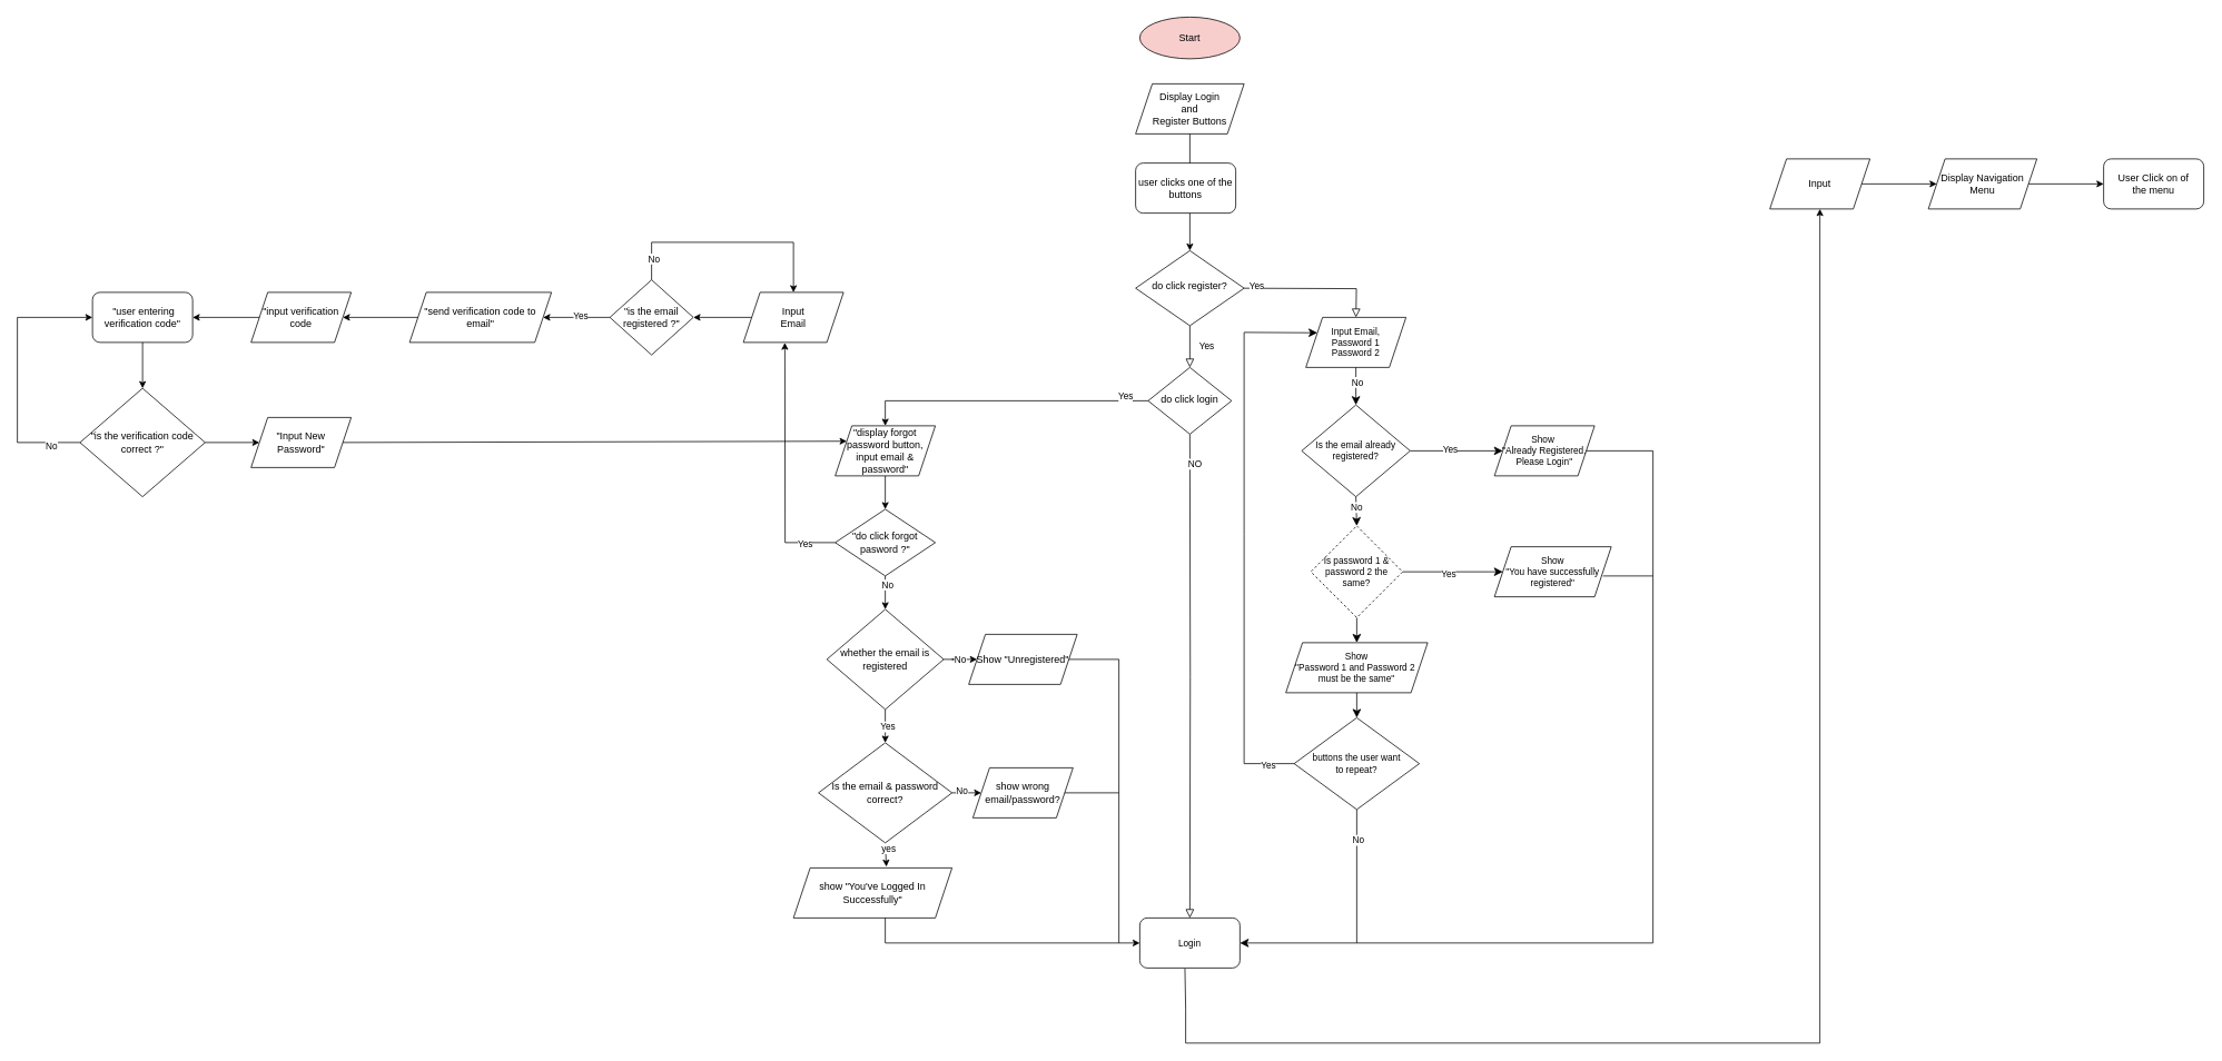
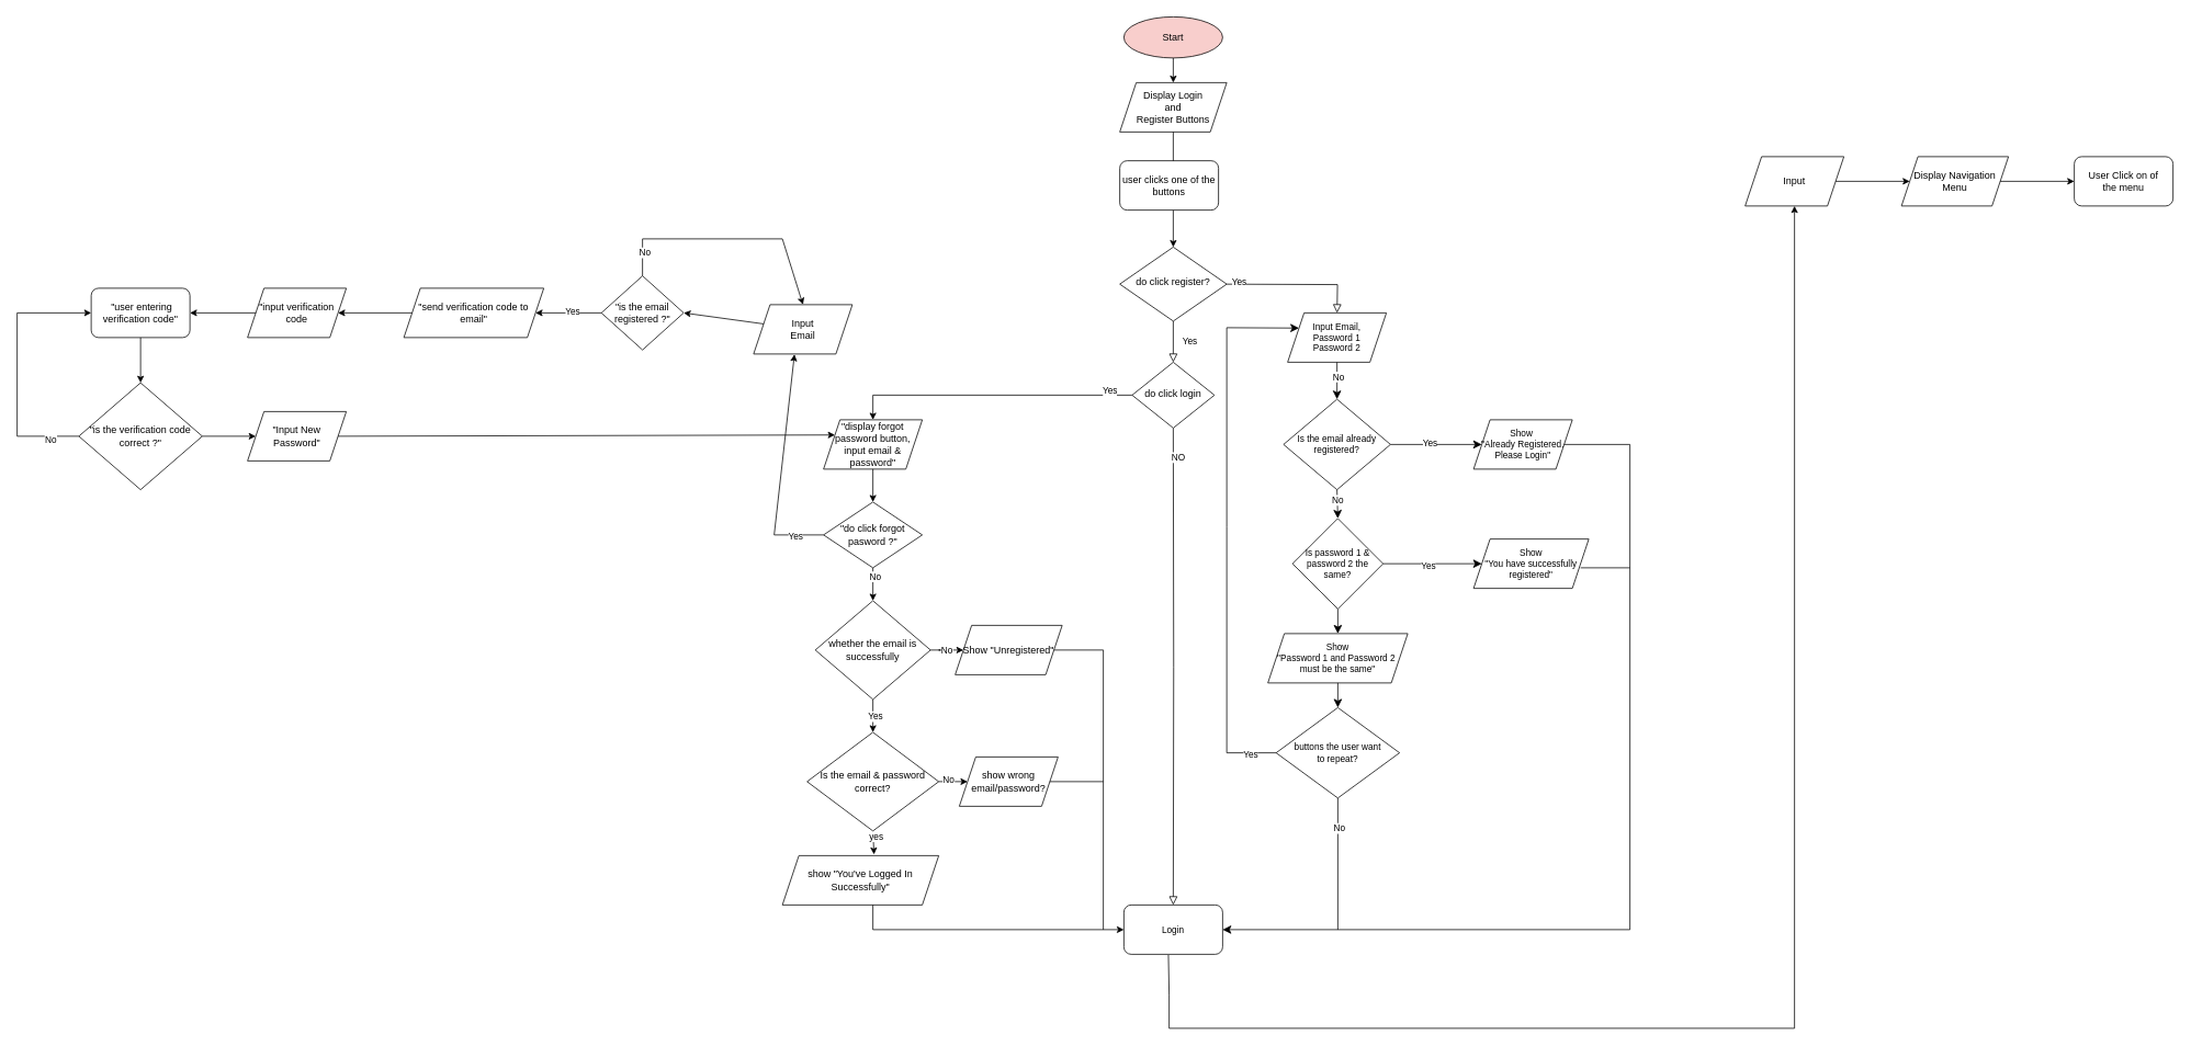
+ <mxCell id="13" value="" style="endArrow=classic;html=1;rounded=0;entryX=0.5;entryY=0;entryDx=0;entryDy=0;" parent="1" source="11" target="12" edge="1"><mxGeometry width="50" height="50" relative="1" as="geometry"><mxPoint x="1410" y="90" as="sourcePoint" /><mxPoint x="1460" y="40" as="targetPoint" /></mxGeometry></mxCell>
- <mxCell id="63" value="Input&lt;br&gt;Email" style="shape=parallelogram;perimeter=parallelogramPerimeter;whiteSpace=wrap;html=1;fixedSize=1;" parent="1" vertex="1"><mxGeometry x="890" y="350" width="120" height="60" as="geometry" /></mxCell>
+ <mxCell id="63" value="Input&lt;br&gt;Email" style="shape=parallelogram;perimeter=parallelogramPerimeter;whiteSpace=wrap;html=1;fixedSize=1;" parent="1" vertex="1"><mxGeometry x="915" y="370" width="120" height="60" as="geometry" /></mxCell>
- <mxCell id="41" value="Is password 1 &amp;amp; password 2 the same?" style="rhombus;whiteSpace=wrap;html=1;fontFamily=Helvetica;fontSize=11;fontColor=default;dashed=1;" parent="1" vertex="1"><mxGeometry x="1570" y="630" width="110" height="110" as="geometry" /></mxCell>
+ <mxCell id="41" value="Is password 1 &amp;amp; password 2 the same?" style="rhombus;whiteSpace=wrap;html=1;fontFamily=Helvetica;fontSize=11;fontColor=default;" parent="1" vertex="1"><mxGeometry x="1570" y="630" width="110" height="110" as="geometry" /></mxCell>
- <mxCell id="19" value="whether the email is registered" style="rhombus;whiteSpace=wrap;html=1;" parent="1" vertex="1"><mxGeometry x="990" y="730" width="140" height="120" as="geometry" /></mxCell>
+ <mxCell id="19" value="whether the email is successfully" style="rhombus;whiteSpace=wrap;html=1;" parent="1" vertex="1"><mxGeometry x="990" y="730" width="140" height="120" as="geometry" /></mxCell>
